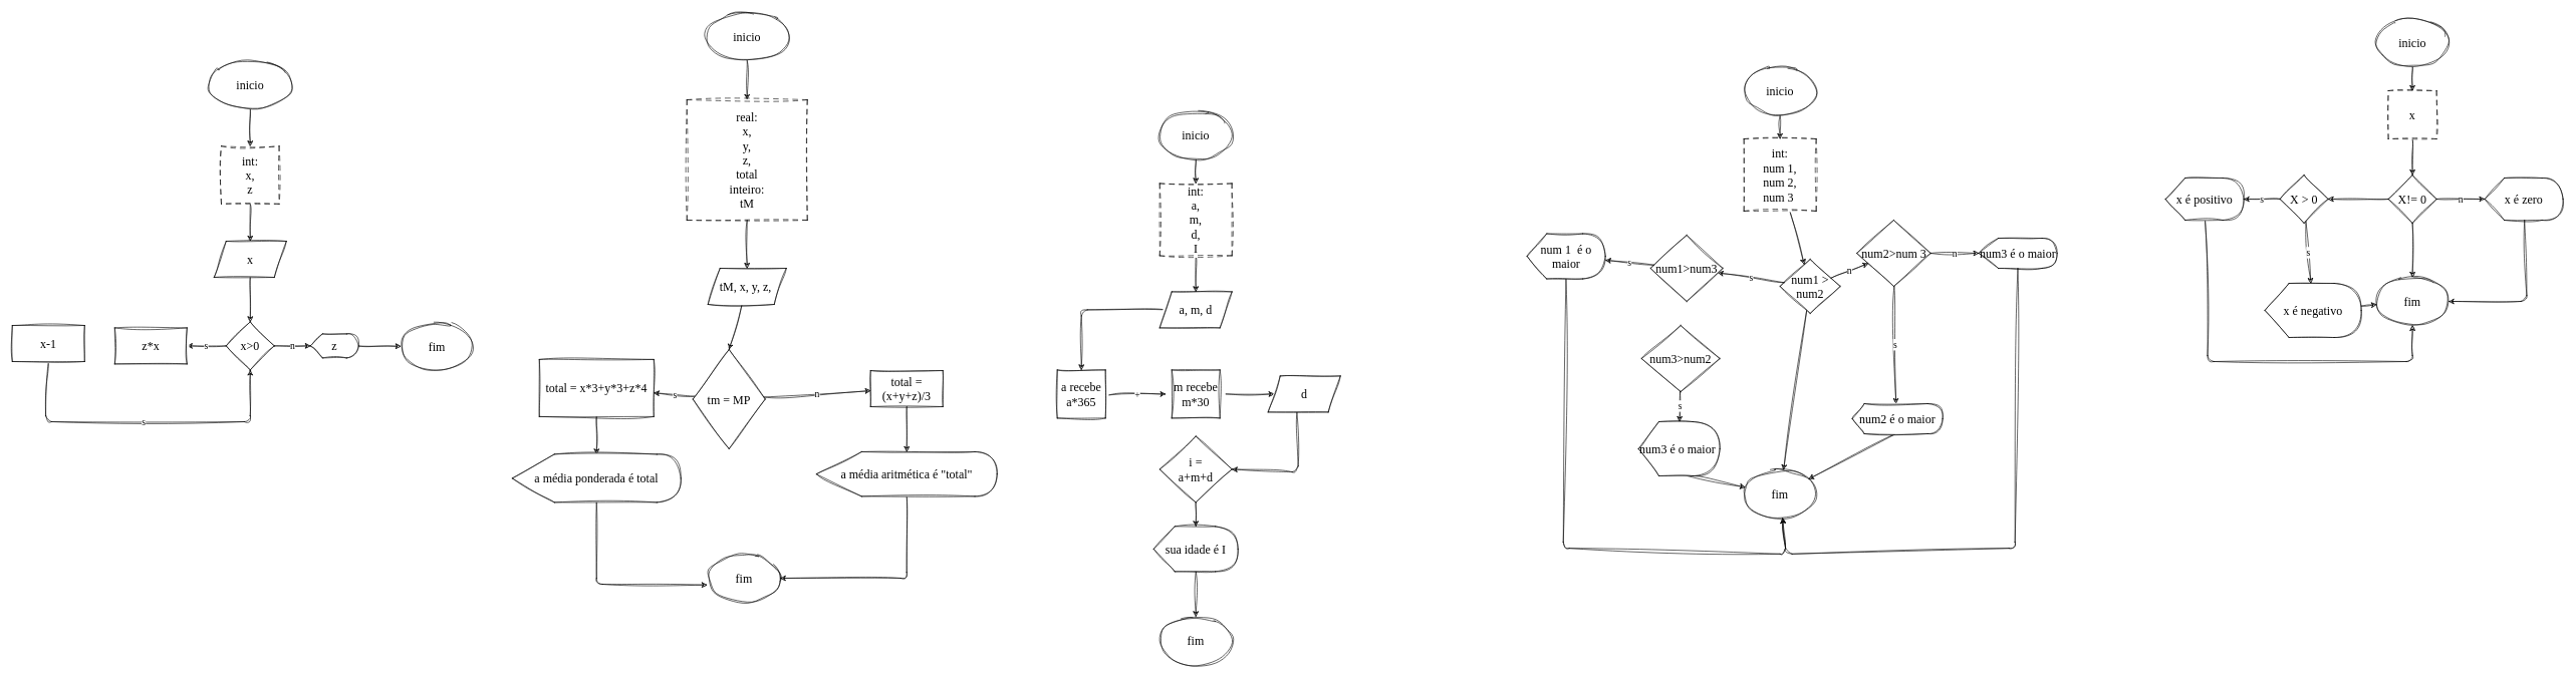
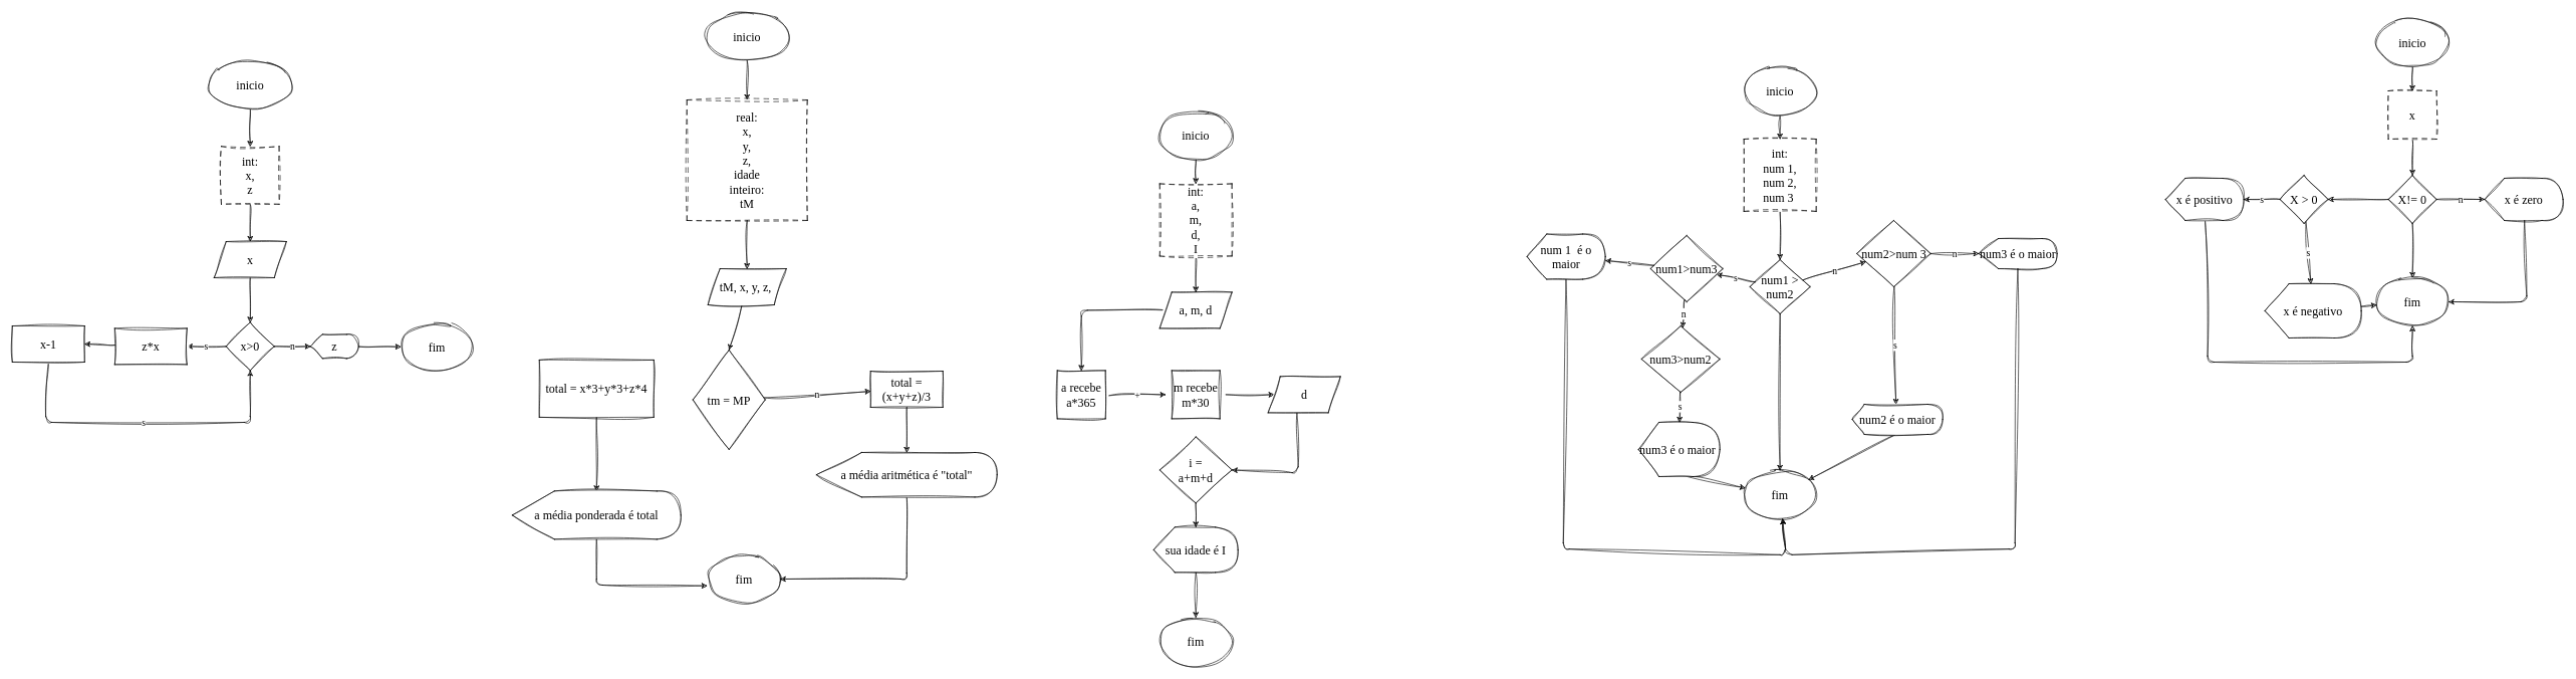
- <mxCell id="66" value="real: &lt;br&gt;x,&lt;br&gt;y, &lt;br&gt;z,&lt;br&gt;total&lt;br&gt;inteiro:&lt;br&gt;tM" style="whiteSpace=wrap;html=1;aspect=fixed;dashed=1;dashPattern=8 8;sketch=1;hachureGap=4;jiggle=2;curveFitting=1;fontFamily=Architects Daughter;fontSource=https%3A%2F%2Ffonts.googleapis.com%2Fcss%3Ffamily%3DArchitects%2BDaughter;fontSize=20;" vertex="1" parent="1"><mxGeometry x="1140" y="165" width="200" height="200" as="geometry" /></mxCell>
+ <mxCell id="66" value="real: &lt;br&gt;x,&lt;br&gt;y, &lt;br&gt;z,&lt;br&gt;idade&lt;br&gt;inteiro:&lt;br&gt;tM" style="whiteSpace=wrap;html=1;aspect=fixed;dashed=1;dashPattern=8 8;sketch=1;hachureGap=4;jiggle=2;curveFitting=1;fontFamily=Architects Daughter;fontSource=https%3A%2F%2Ffonts.googleapis.com%2Fcss%3Ffamily%3DArchitects%2BDaughter;fontSize=20;" vertex="1" parent="1"><mxGeometry x="1140" y="165" width="200" height="200" as="geometry" /></mxCell>
- <mxCell id="21" value="num1 &amp;gt; num2" style="rhombus;whiteSpace=wrap;html=1;sketch=1;hachureGap=4;jiggle=2;curveFitting=1;fontFamily=Architects Daughter;fontSource=https%3A%2F%2Ffonts.googleapis.com%2Fcss%3Ffamily%3DArchitects%2BDaughter;fontSize=20;" vertex="1" parent="1"><mxGeometry x="2955" y="430" width="100" height="90" as="geometry" /></mxCell>
+ <mxCell id="21" value="num1 &amp;gt; num2" style="rhombus;whiteSpace=wrap;html=1;sketch=1;hachureGap=4;jiggle=2;curveFitting=1;fontFamily=Architects Daughter;fontSource=https%3A%2F%2Ffonts.googleapis.com%2Fcss%3Ffamily%3DArchitects%2BDaughter;fontSize=20;" vertex="1" parent="1"><mxGeometry x="2905" y="430" width="100" height="90" as="geometry" /></mxCell>
+ <mxCell id="30" value="n" style="edgeStyle=none;sketch=1;hachureGap=4;jiggle=2;curveFitting=1;html=1;fontFamily=Architects Daughter;fontSource=https%3A%2F%2Ffonts.googleapis.com%2Fcss%3Ffamily%3DArchitects%2BDaughter;fontSize=16;" edge="1" parent="1" source="31" target="33"><mxGeometry relative="1" as="geometry" /></mxCell>
+ <mxCell id="88" value="" style="edgeStyle=none;sketch=1;hachureGap=4;jiggle=2;curveFitting=1;html=1;fontFamily=Architects Daughter;fontSource=https%3A%2F%2Ffonts.googleapis.com%2Fcss%3Ffamily%3DArchitects%2BDaughter;fontSize=16;entryX=1;entryY=0.5;entryDx=0;entryDy=0;" edge="1" parent="1" source="89" target="91"><mxGeometry relative="1" as="geometry"><mxPoint x="110" y="574" as="targetPoint" /></mxGeometry></mxCell>
- <mxCell id="69" value="s" style="edgeStyle=none;sketch=1;hachureGap=4;jiggle=2;curveFitting=1;html=1;fontFamily=Architects Daughter;fontSource=https%3A%2F%2Ffonts.googleapis.com%2Fcss%3Ffamily%3DArchitects%2BDaughter;fontSize=16;" edge="1" parent="1" source="71" target="73"><mxGeometry relative="1" as="geometry" /></mxCell>
- <mxCell id="79" value="a média ponderada é total" style="shape=display;whiteSpace=wrap;html=1;sketch=1;hachureGap=4;jiggle=2;curveFitting=1;fontFamily=Architects Daughter;fontSource=https%3A%2F%2Ffonts.googleapis.com%2Fcss%3Ffamily%3DArchitects%2BDaughter;fontSize=20;" vertex="1" parent="1"><mxGeometry x="850" y="754" width="280" height="80" as="geometry" /></mxCell>
+ <mxCell id="79" value="a média ponderada é total" style="shape=display;whiteSpace=wrap;html=1;sketch=1;hachureGap=4;jiggle=2;curveFitting=1;fontFamily=Architects Daughter;fontSource=https%3A%2F%2Ffonts.googleapis.com%2Fcss%3Ffamily%3DArchitects%2BDaughter;fontSize=20;" vertex="1" parent="1"><mxGeometry x="850" y="814" width="280" height="80" as="geometry" /></mxCell>
